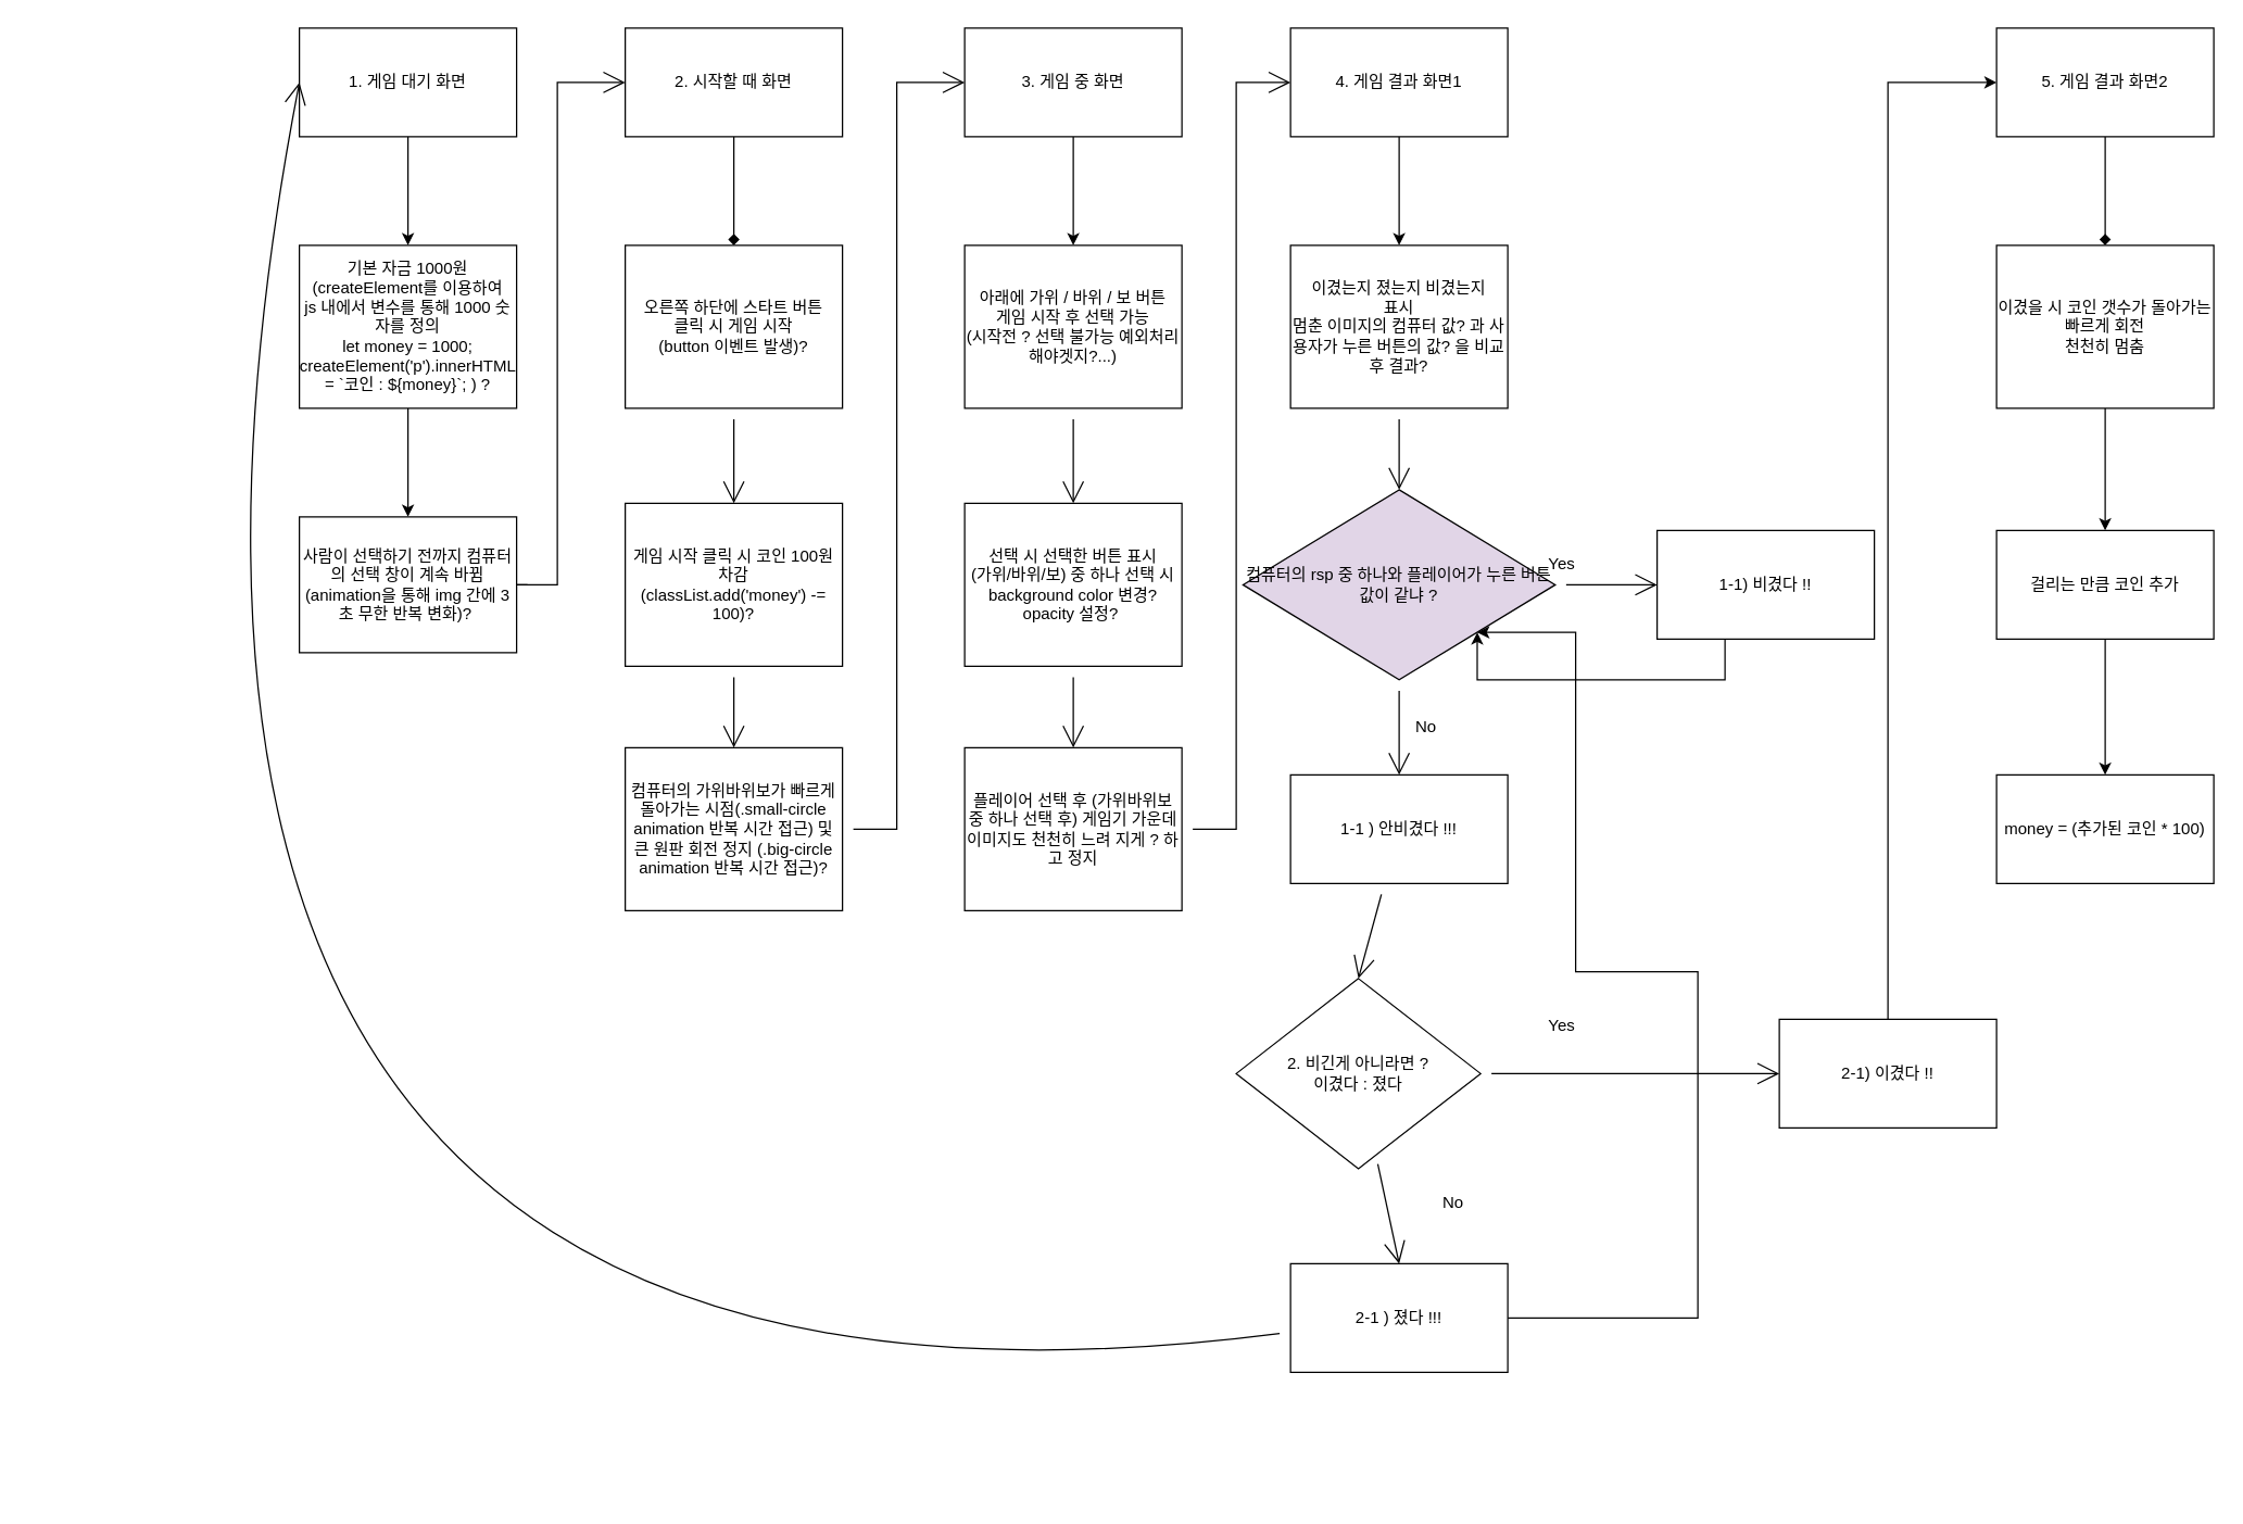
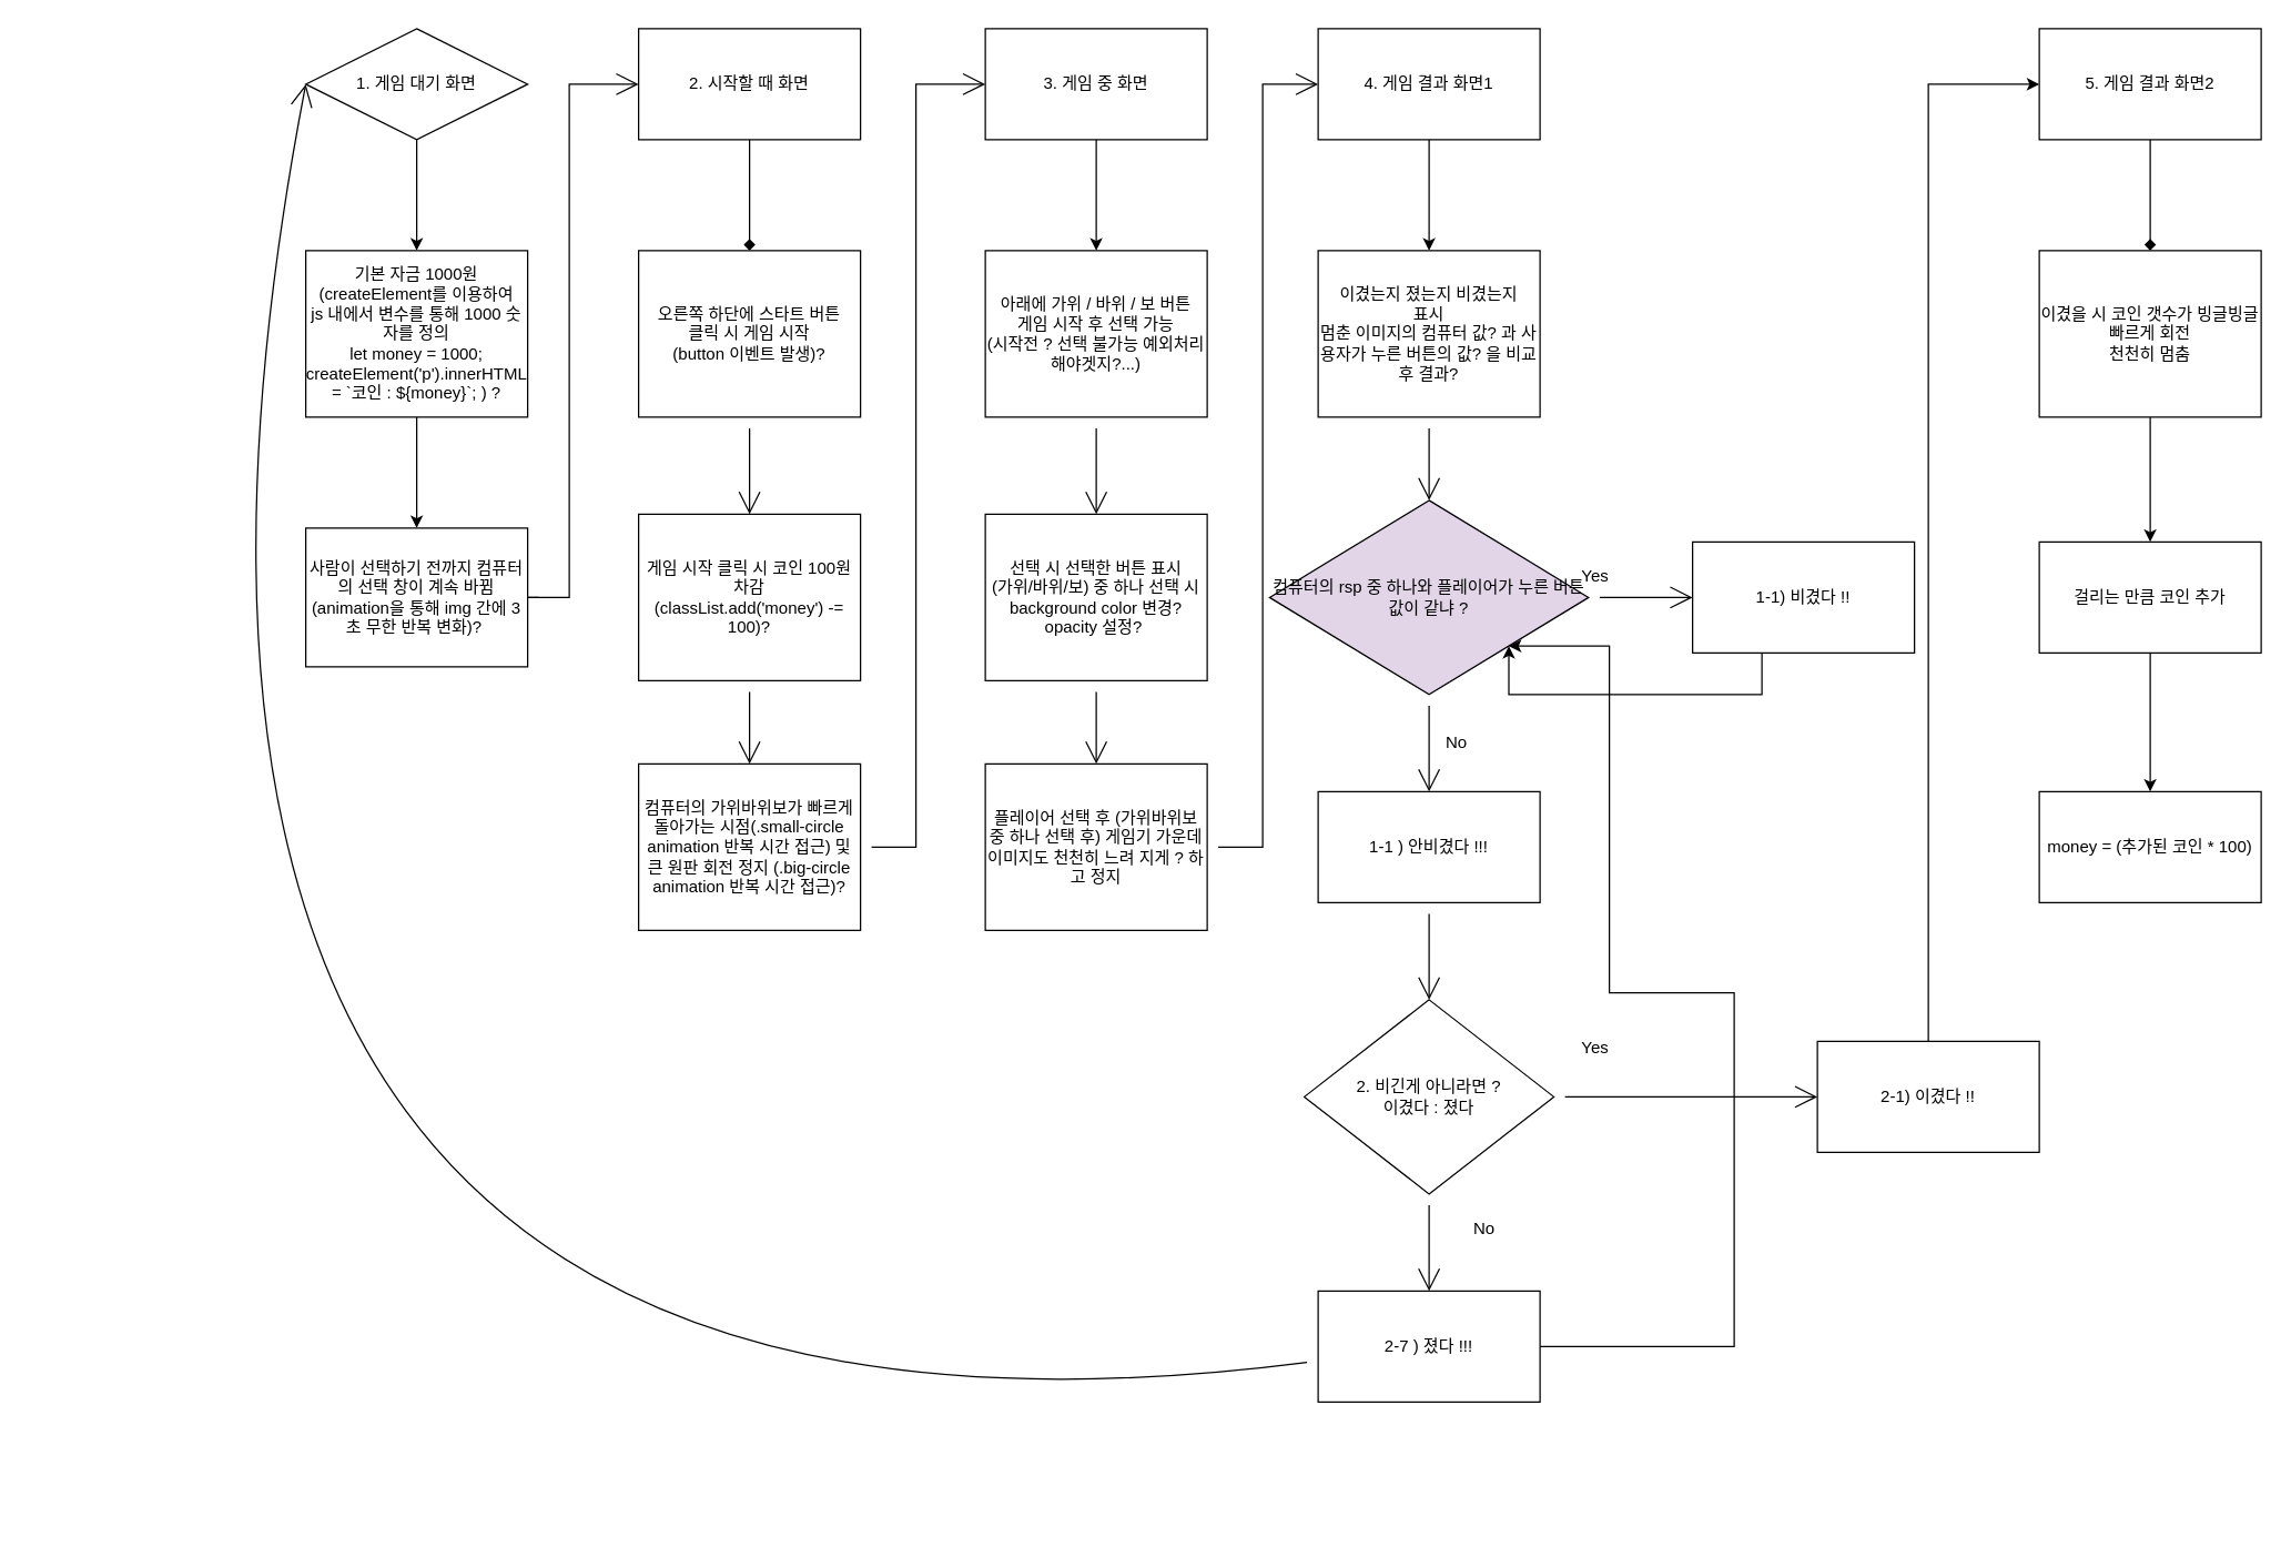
- <mxCell id="8" value="1. 게임 대기 화면" style="rounded=0;whiteSpace=wrap;html=1;" parent="1" vertex="1"><mxGeometry x="220" y="20" width="160" height="80" as="geometry" /></mxCell>
+ <mxCell id="8" value="1. 게임 대기 화면" style="rhombus;whiteSpace=wrap;html=1;" parent="1" vertex="1"><mxGeometry x="220" y="20" width="160" height="80" as="geometry" /></mxCell>
- <mxCell id="24" value="이겼을 시 코인 갯수가 돌아가는 빠르게 회전&lt;br&gt;천천히 멈춤" style="rounded=0;whiteSpace=wrap;html=1;" parent="1" vertex="1"><mxGeometry x="1470" y="180" width="160" height="120" as="geometry" /></mxCell>
+ <mxCell id="24" value="이겼을 시 코인 갯수가 빙글빙글 빠르게 회전&lt;br&gt;천천히 멈춤" style="rounded=0;whiteSpace=wrap;html=1;" parent="1" vertex="1"><mxGeometry x="1470" y="180" width="160" height="120" as="geometry" /></mxCell>
- <mxCell id="50" value="2. 비긴게 아니라면 ?&lt;br&gt;이겼다 : 졌다" style="rhombus;whiteSpace=wrap;html=1;hachureGap=4;" parent="1" vertex="1"><mxGeometry x="910" y="720" width="180" height="140" as="geometry" /></mxCell>
+ <mxCell id="50" value="2. 비긴게 아니라면 ?&lt;br&gt;이겼다 : 졌다" style="rhombus;whiteSpace=wrap;html=1;hachureGap=4;" parent="1" vertex="1"><mxGeometry x="940" y="720" width="180" height="140" as="geometry" /></mxCell>
- <mxCell id="38" value="2-1 ) 졌다 !!!" style="rounded=0;whiteSpace=wrap;html=1;hachureGap=4;" parent="1" vertex="1"><mxGeometry x="950" y="930" width="160" height="80" as="geometry" /></mxCell>
+ <mxCell id="38" value="2-7 ) 졌다 !!!" style="rounded=0;whiteSpace=wrap;html=1;hachureGap=4;" parent="1" vertex="1"><mxGeometry x="950" y="930" width="160" height="80" as="geometry" /></mxCell>
